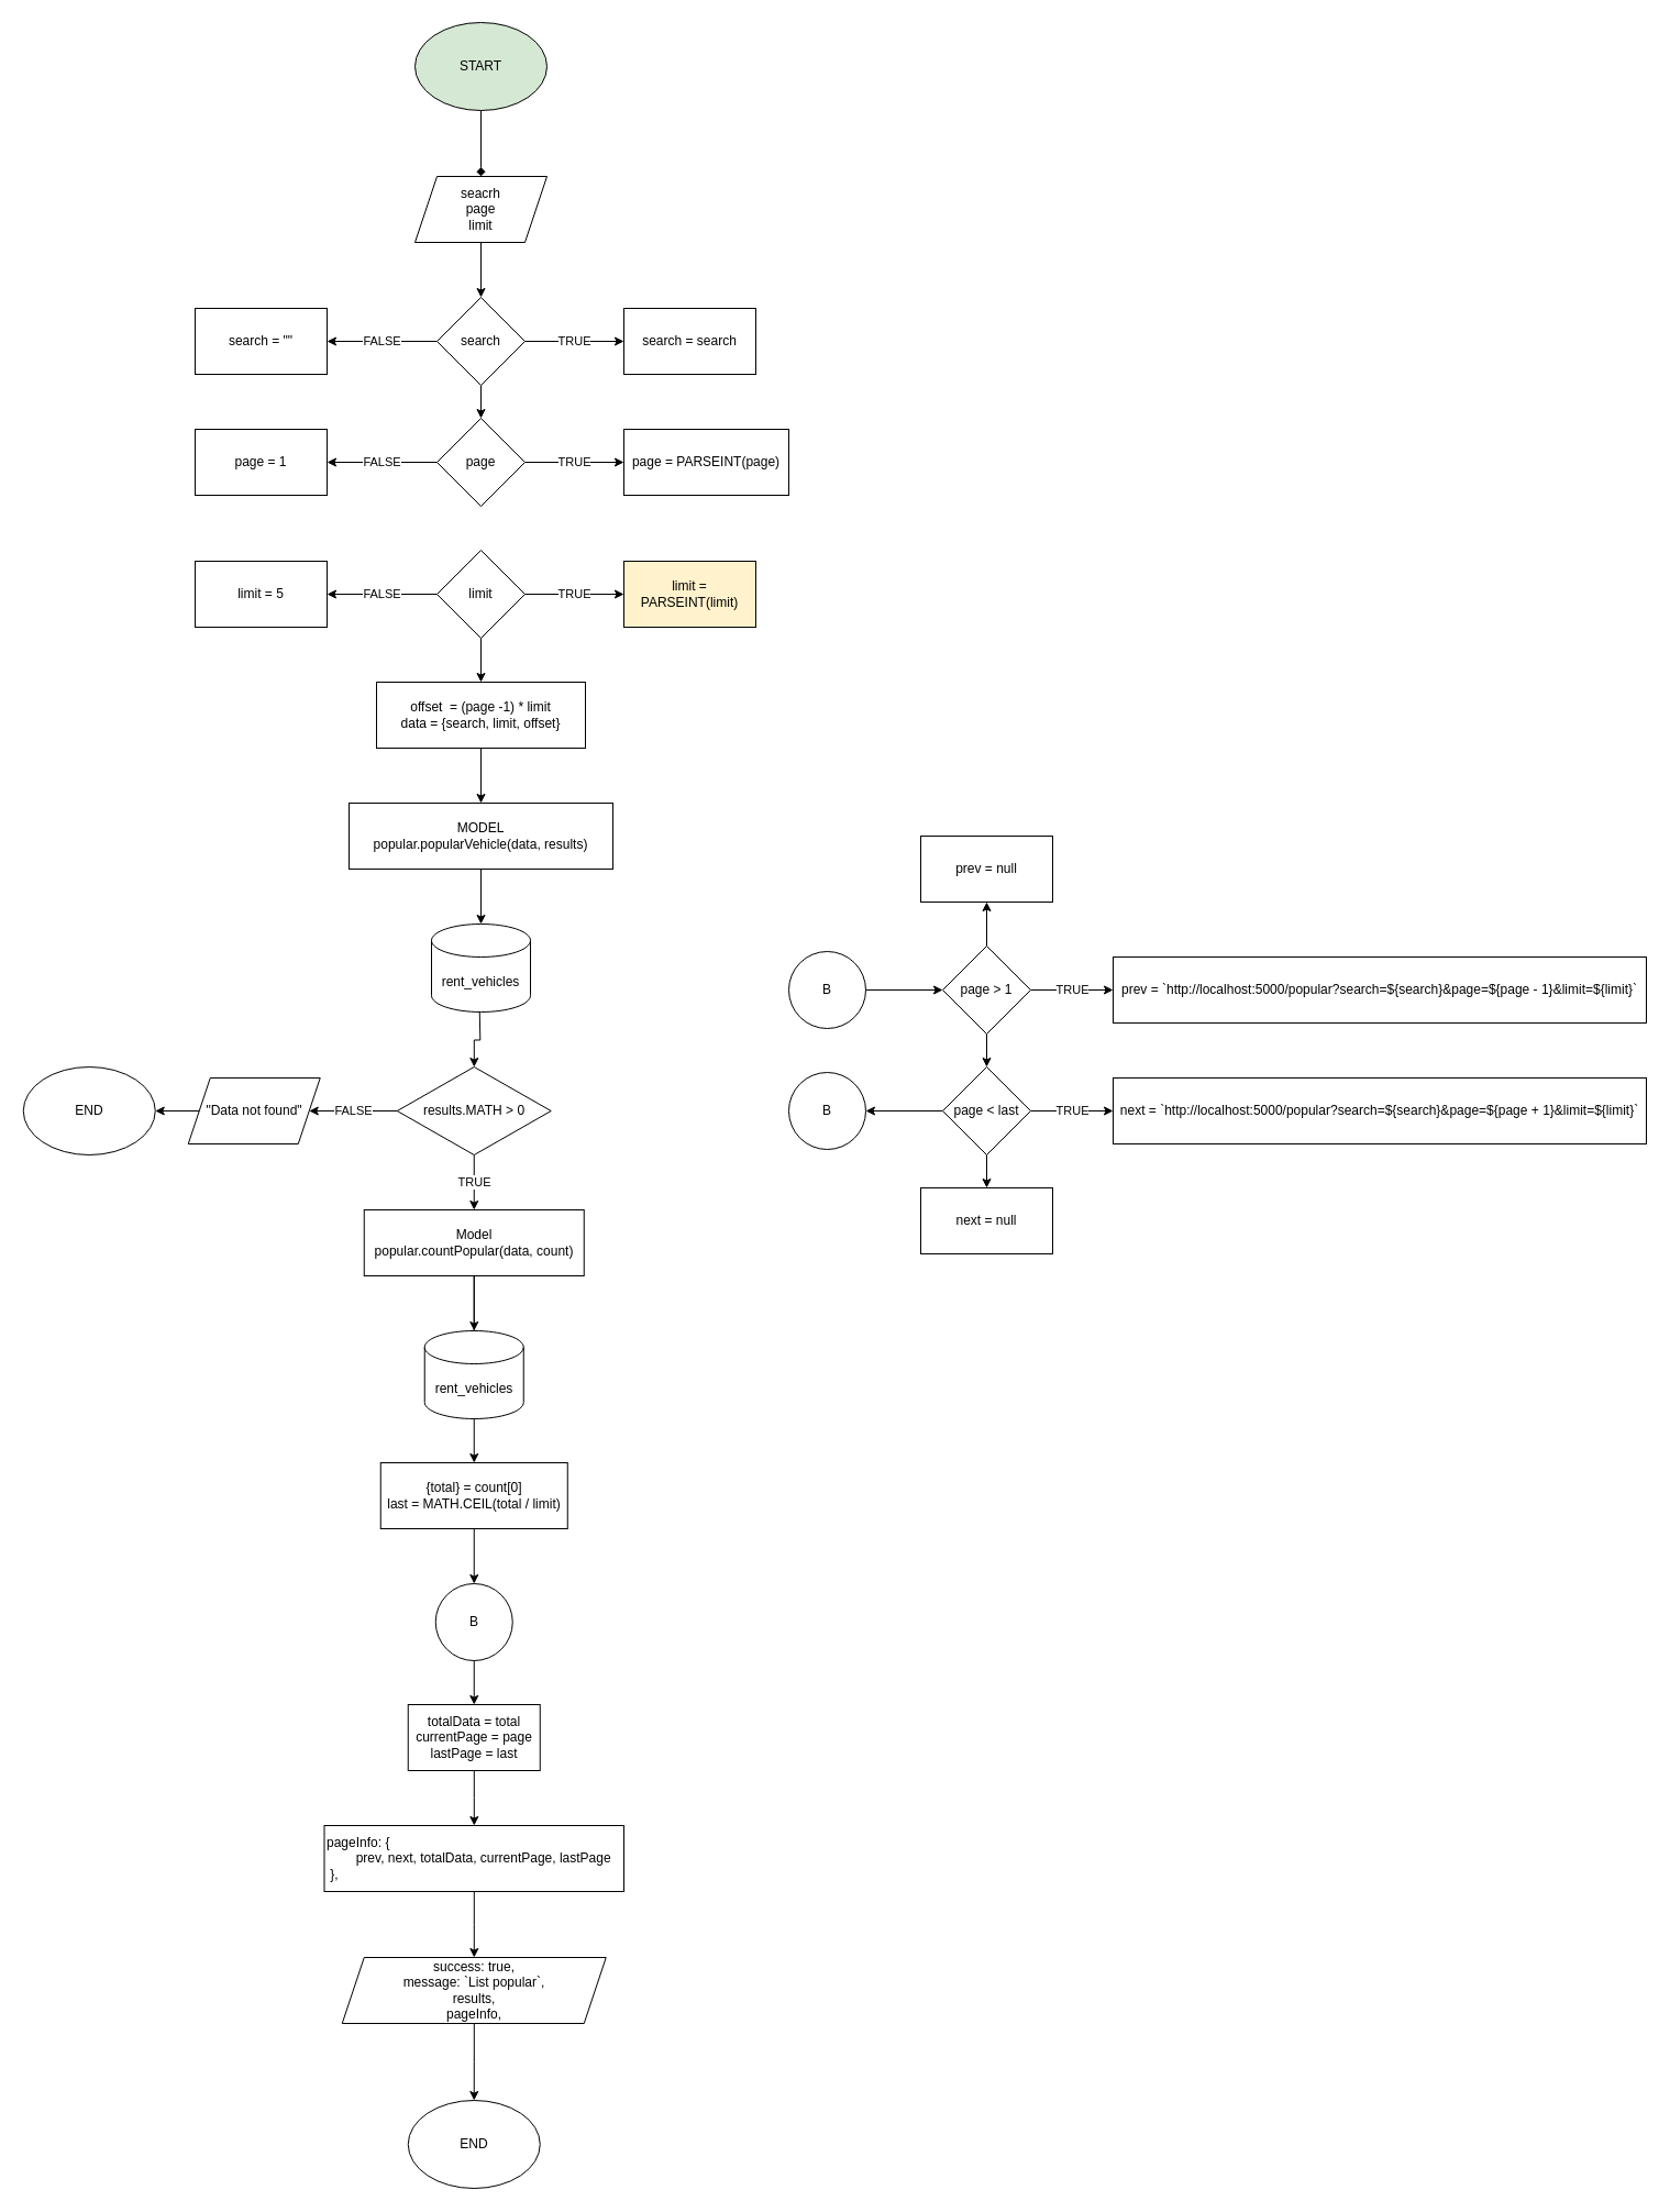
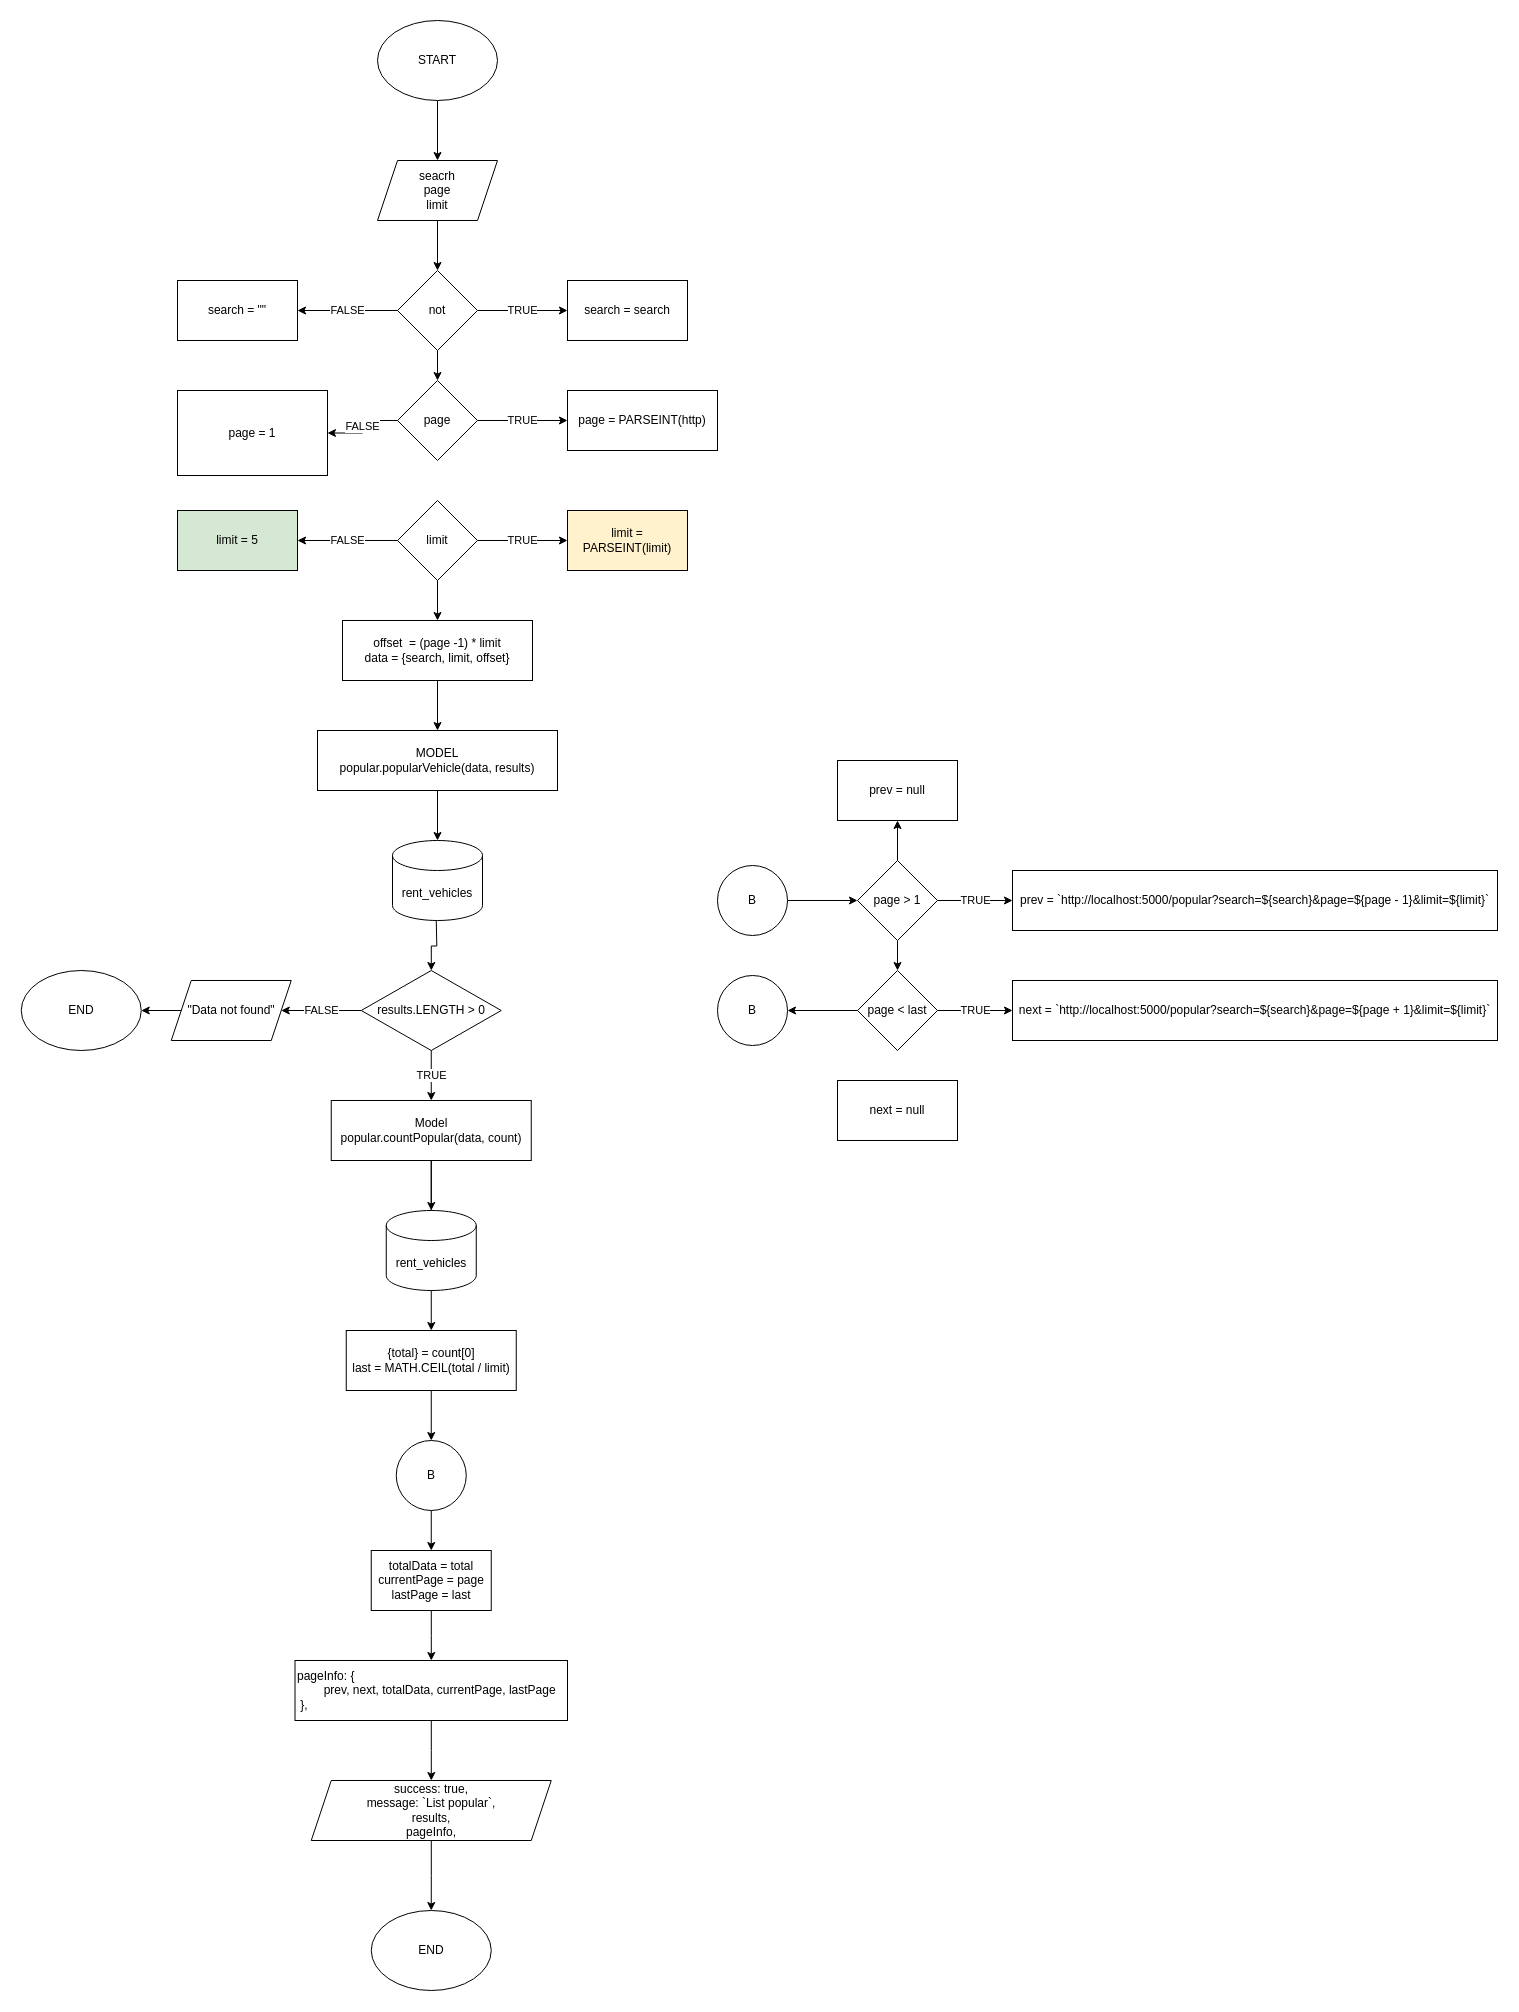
- <mxCell id="3" value="START" style="ellipse;whiteSpace=wrap;html=1;fillColor=#d5e8d4;" parent="1" vertex="1"><mxGeometry x="377" y="20" width="120" height="80" as="geometry" /></mxCell>
+ <mxCell id="3" value="START" style="ellipse;whiteSpace=wrap;html=1;" parent="1" vertex="1"><mxGeometry x="377" y="20" width="120" height="80" as="geometry" /></mxCell>
- <mxCell id="2" value="" style="edgeStyle=orthogonalEdgeStyle;rounded=0;orthogonalLoop=1;jettySize=auto;html=1;endArrow=diamond;" parent="1" source="3" target="5" edge="1"><mxGeometry relative="1" as="geometry" /></mxCell>
+ <mxCell id="2" value="" style="edgeStyle=orthogonalEdgeStyle;rounded=0;orthogonalLoop=1;jettySize=auto;html=1;" parent="1" source="3" target="5" edge="1"><mxGeometry relative="1" as="geometry" /></mxCell>
- <mxCell id="9" value="search" style="rhombus;whiteSpace=wrap;html=1;" parent="1" vertex="1"><mxGeometry x="397" y="270" width="80" height="80" as="geometry" /></mxCell>
+ <mxCell id="9" value="not" style="rhombus;whiteSpace=wrap;html=1;" parent="1" vertex="1"><mxGeometry x="397" y="270" width="80" height="80" as="geometry" /></mxCell>
- <mxCell id="16" value="page = 1" style="rounded=0;whiteSpace=wrap;html=1;" parent="1" vertex="1"><mxGeometry x="177" y="390" width="120" height="60" as="geometry" /></mxCell>
+ <mxCell id="16" value="page = 1" style="rounded=0;whiteSpace=wrap;html=1;" parent="1" vertex="1"><mxGeometry x="177" y="390" width="150" height="85" as="geometry" /></mxCell>
- <mxCell id="15" value="page = PARSEINT(page)" style="rounded=0;whiteSpace=wrap;html=1;" parent="1" vertex="1"><mxGeometry x="567" y="390" width="150" height="60" as="geometry" /></mxCell>
+ <mxCell id="15" value="page = PARSEINT(http)" style="rounded=0;whiteSpace=wrap;html=1;" parent="1" vertex="1"><mxGeometry x="567" y="390" width="150" height="60" as="geometry" /></mxCell>
- <mxCell id="22" value="limit = 5" style="rounded=0;whiteSpace=wrap;html=1;" parent="1" vertex="1"><mxGeometry x="177" y="510" width="120" height="60" as="geometry" /></mxCell>
+ <mxCell id="22" value="limit = 5" style="rounded=0;whiteSpace=wrap;html=1;fillColor=#d5e8d4;" parent="1" vertex="1"><mxGeometry x="177" y="510" width="120" height="60" as="geometry" /></mxCell>
- <mxCell id="31" value="results.MATH &amp;gt; 0" style="rhombus;whiteSpace=wrap;html=1;" parent="1" vertex="1"><mxGeometry x="360.75" y="970" width="140" height="80" as="geometry" /></mxCell>
+ <mxCell id="31" value="results.LENGTH &amp;gt; 0" style="rhombus;whiteSpace=wrap;html=1;" parent="1" vertex="1"><mxGeometry x="360.75" y="970" width="140" height="80" as="geometry" /></mxCell>
- <mxCell id="53" value="" style="edgeStyle=orthogonalEdgeStyle;rounded=0;orthogonalLoop=1;jettySize=auto;html=1;" parent="1" source="55" target="56" edge="1"><mxGeometry relative="1" as="geometry" /></mxCell>
